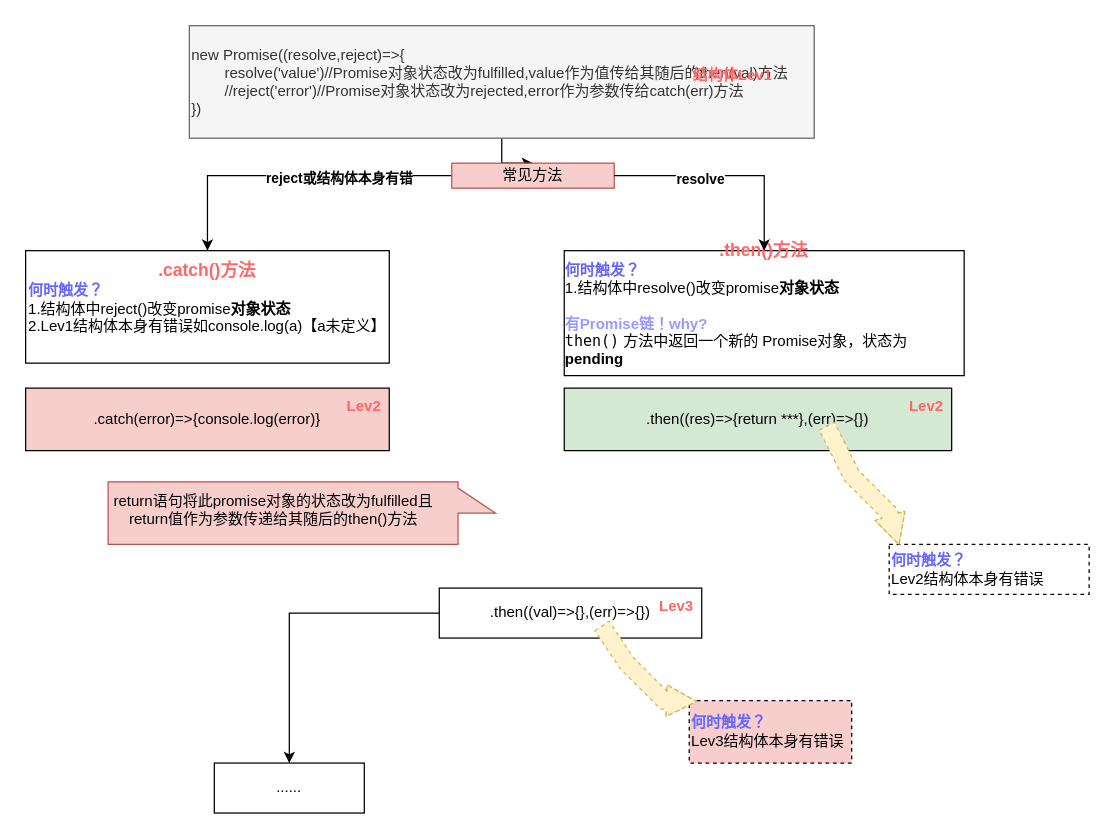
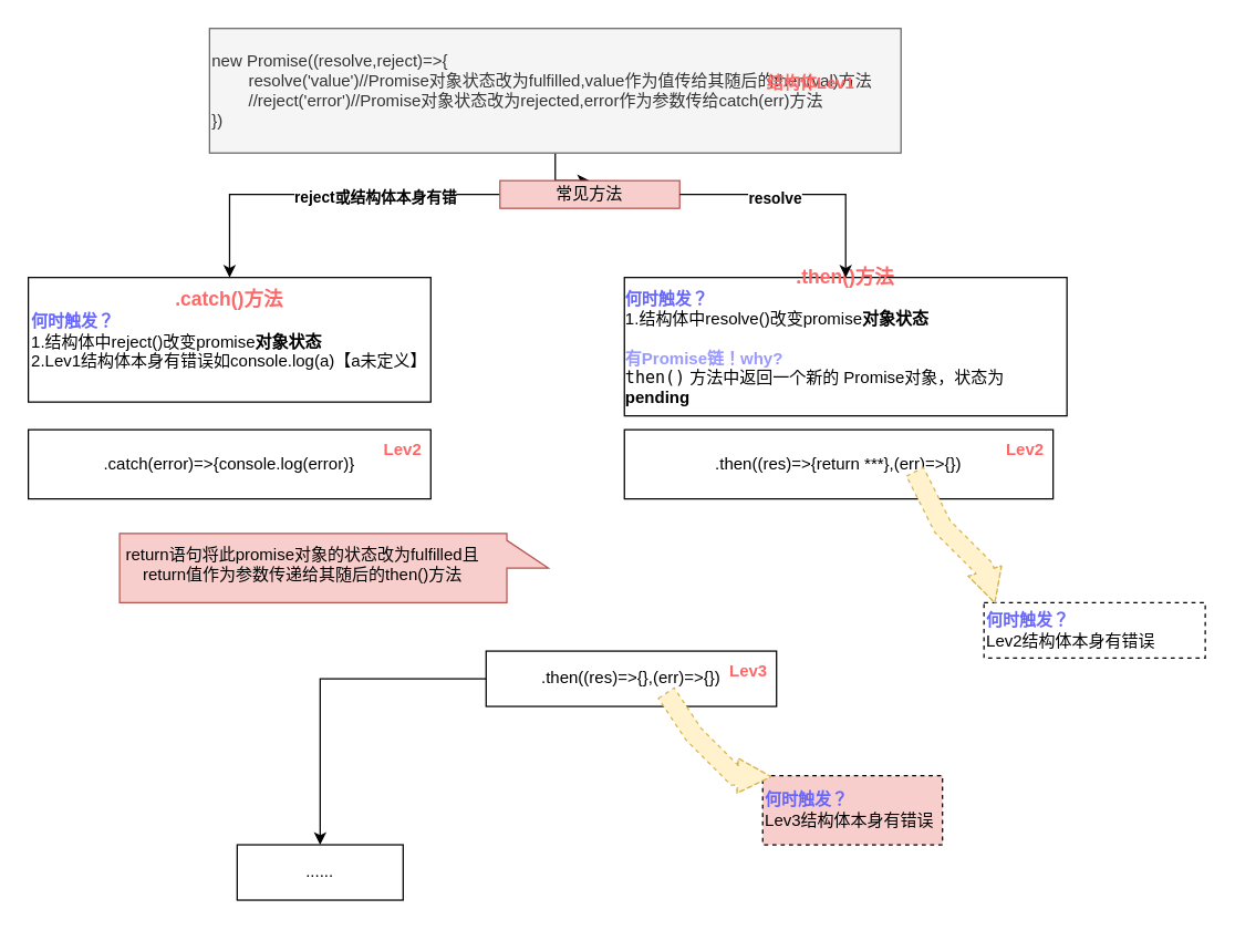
- <mxCell id="13" value=".catch(error)=&amp;gt;{console.log(error)}" style="rounded=0;whiteSpace=wrap;html=1;fillColor=#f8cecc;" vertex="1" parent="1"><mxGeometry x="20" y="310" width="291" height="50" as="geometry" /></mxCell>
+ <mxCell id="13" value=".catch(error)=&amp;gt;{console.log(error)}" style="rounded=0;whiteSpace=wrap;html=1;" vertex="1" parent="1"><mxGeometry x="20" y="310" width="291" height="50" as="geometry" /></mxCell>
- <mxCell id="12" value="&lt;span style=&quot;text-align: left;&quot;&gt;.then((res)=&amp;gt;{return ***&lt;/span&gt;&lt;span style=&quot;text-align: left; background-color: initial;&quot;&gt;},(err)=&amp;gt;{})&lt;/span&gt;" style="rounded=0;whiteSpace=wrap;html=1;fillColor=#d5e8d4;" vertex="1" parent="1"><mxGeometry x="451" y="310" width="310" height="50" as="geometry" /></mxCell>
+ <mxCell id="12" value="&lt;span style=&quot;text-align: left;&quot;&gt;.then((res)=&amp;gt;{return ***&lt;/span&gt;&lt;span style=&quot;text-align: left; background-color: initial;&quot;&gt;},(err)=&amp;gt;{})&lt;/span&gt;" style="rounded=0;whiteSpace=wrap;html=1;" vertex="1" parent="1"><mxGeometry x="451" y="310" width="310" height="50" as="geometry" /></mxCell>
- <mxCell id="17" value="&lt;span style=&quot;text-align: left;&quot;&gt;.then((val)=&amp;gt;{&lt;/span&gt;&lt;span style=&quot;text-align: left; background-color: initial;&quot;&gt;},(err)=&amp;gt;{})&lt;/span&gt;" style="rounded=0;whiteSpace=wrap;html=1;" vertex="1" parent="1"><mxGeometry x="351" y="470" width="210" height="40" as="geometry" /></mxCell>
+ <mxCell id="17" value="&lt;span style=&quot;text-align: left;&quot;&gt;.then((res)=&amp;gt;{&lt;/span&gt;&lt;span style=&quot;text-align: left; background-color: initial;&quot;&gt;},(err)=&amp;gt;{})&lt;/span&gt;" style="rounded=0;whiteSpace=wrap;html=1;" vertex="1" parent="1"><mxGeometry x="351" y="470" width="210" height="40" as="geometry" /></mxCell>
